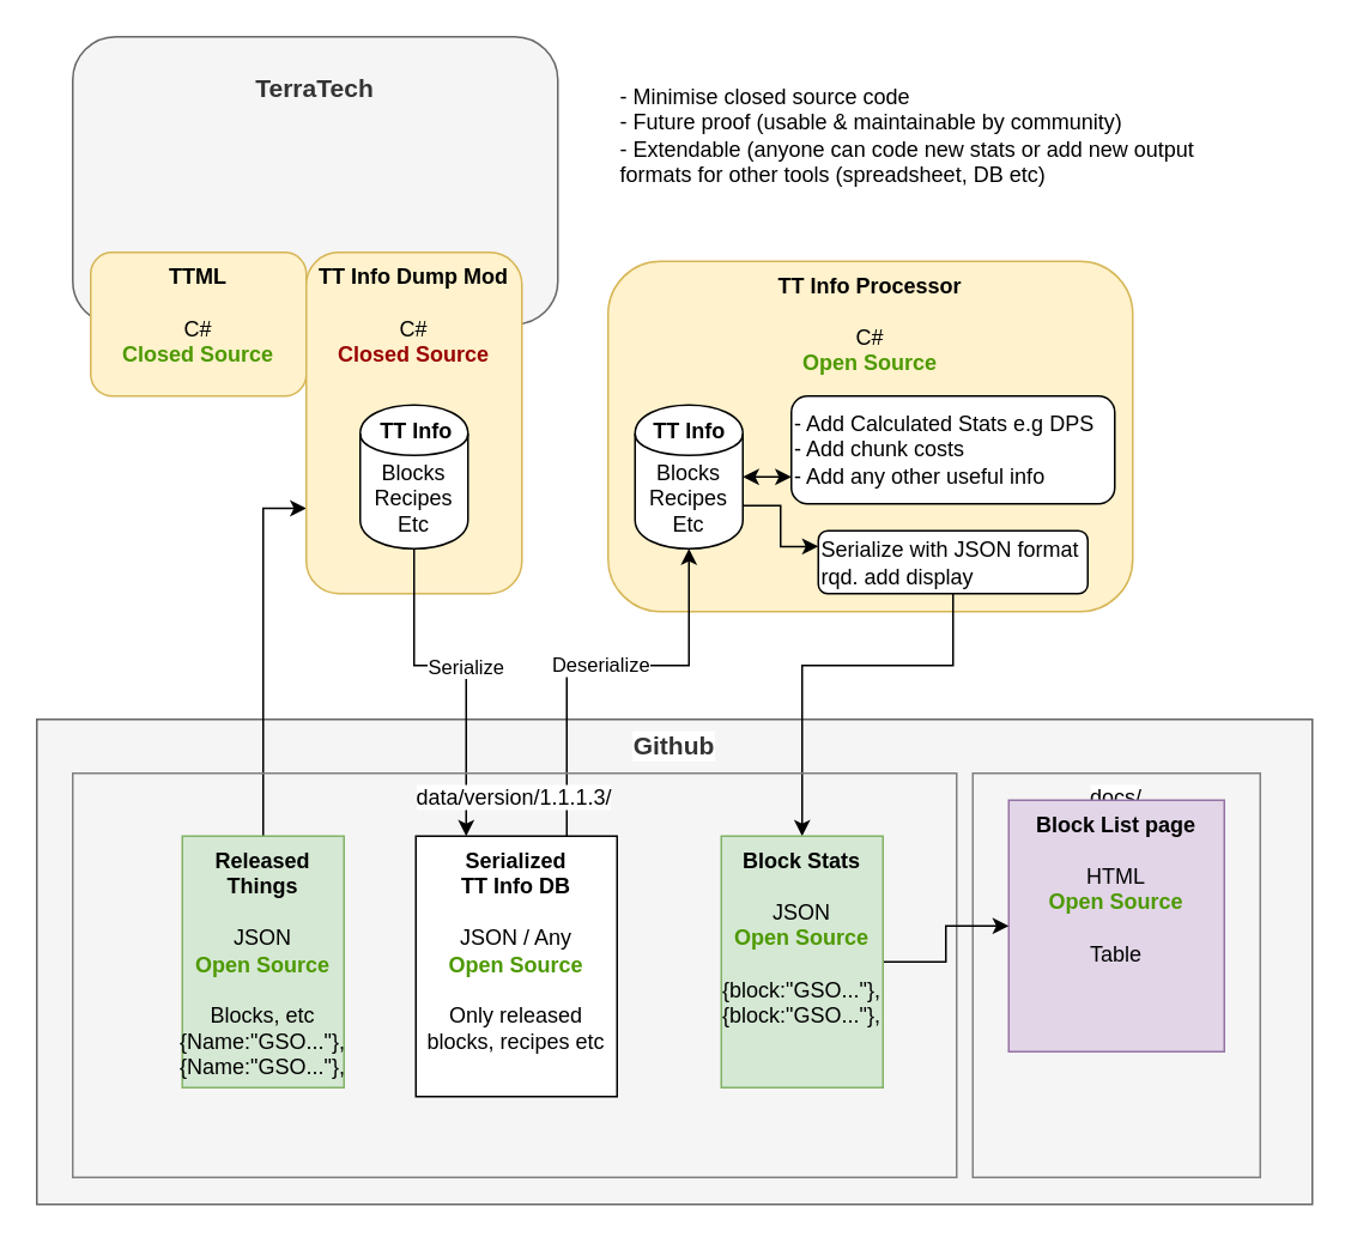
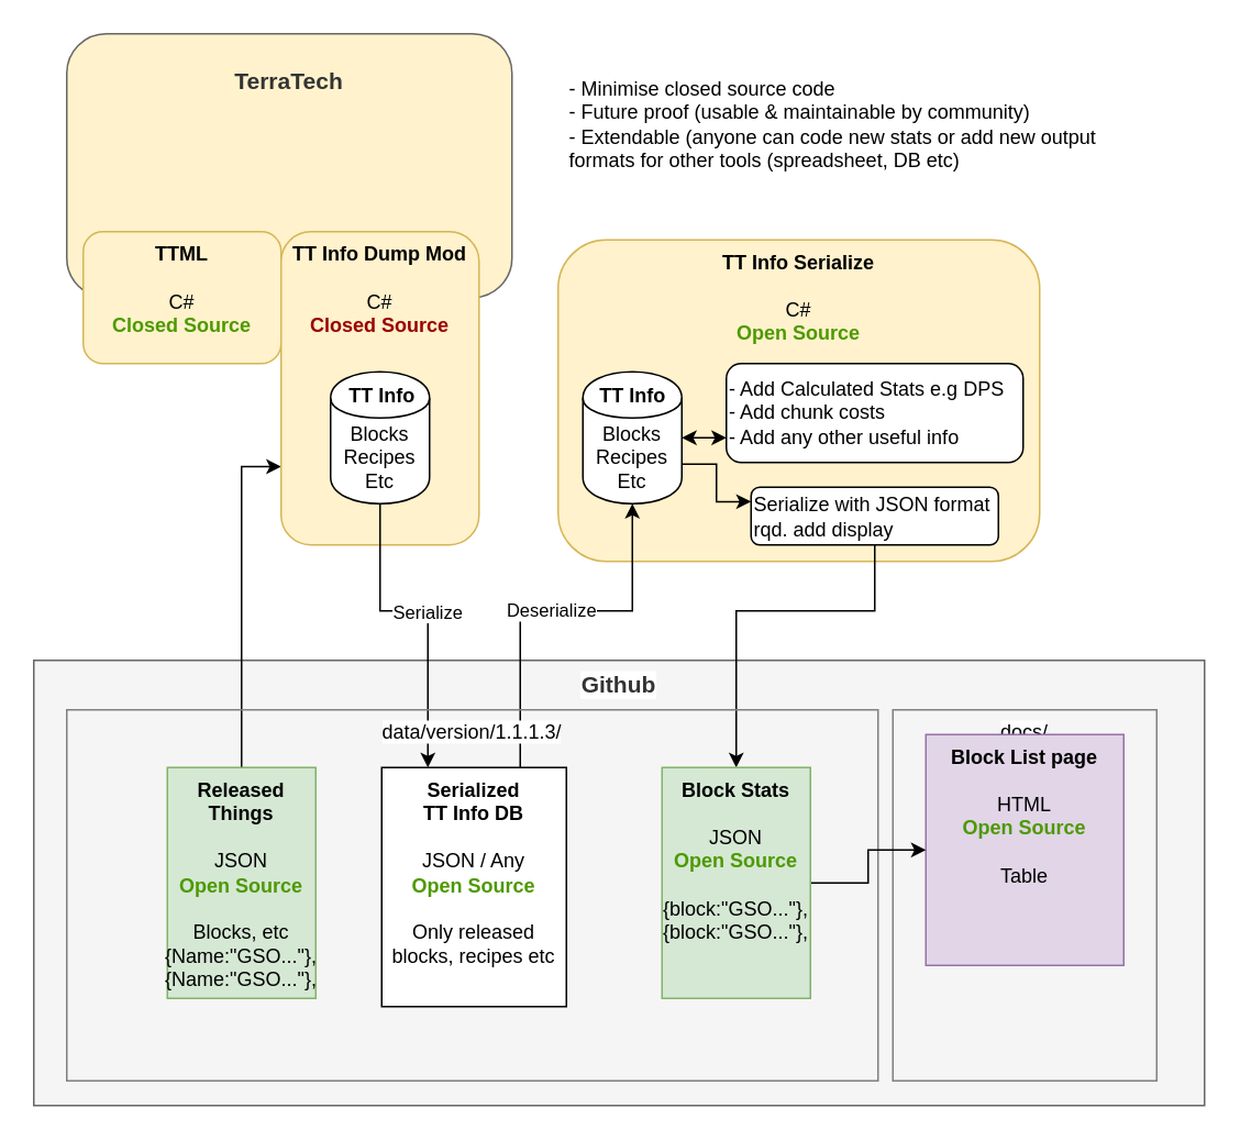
- <mxCell id="3" value="&lt;h3&gt;TerraTech&lt;/h3&gt;" style="rounded=1;whiteSpace=wrap;html=1;verticalAlign=top;fillColor=#f5f5f5;strokeColor=#666666;fontColor=#333333;" vertex="1" parent="1"><mxGeometry x="40" y="20" width="270" height="160" as="geometry" /></mxCell>
+ <mxCell id="3" value="&lt;h3&gt;TerraTech&lt;/h3&gt;" style="rounded=1;whiteSpace=wrap;html=1;verticalAlign=top;fillColor=#fff2cc;strokeColor=#666666;fontColor=#333333;" vertex="1" parent="1"><mxGeometry x="40" y="20" width="270" height="160" as="geometry" /></mxCell>
- <mxCell id="7" value="&lt;b style=&quot;white-space: normal&quot;&gt;TT Info Processor&lt;br&gt;&lt;/b&gt;&lt;br style=&quot;white-space: normal&quot;&gt;&lt;span style=&quot;white-space: normal&quot;&gt;C#&lt;/span&gt;&lt;br style=&quot;white-space: normal&quot;&gt;&lt;span style=&quot;white-space: normal&quot;&gt;&lt;font color=&quot;#4d9900&quot;&gt;&lt;b&gt;Open Source&lt;/b&gt;&lt;/font&gt;&lt;/span&gt;" style="rounded=1;whiteSpace=wrap;html=1;fillColor=#fff2cc;strokeColor=#d6b656;verticalAlign=top;" vertex="1" parent="1"><mxGeometry x="338" y="145" width="292" height="195" as="geometry" /></mxCell>
+ <mxCell id="7" value="&lt;b style=&quot;white-space: normal&quot;&gt;TT Info Serialize&lt;br&gt;&lt;/b&gt;&lt;br style=&quot;white-space: normal&quot;&gt;&lt;span style=&quot;white-space: normal&quot;&gt;C#&lt;/span&gt;&lt;br style=&quot;white-space: normal&quot;&gt;&lt;span style=&quot;white-space: normal&quot;&gt;&lt;font color=&quot;#4d9900&quot;&gt;&lt;b&gt;Open Source&lt;/b&gt;&lt;/font&gt;&lt;/span&gt;" style="rounded=1;whiteSpace=wrap;html=1;fillColor=#fff2cc;strokeColor=#d6b656;verticalAlign=top;" vertex="1" parent="1"><mxGeometry x="338" y="145" width="292" height="195" as="geometry" /></mxCell>
